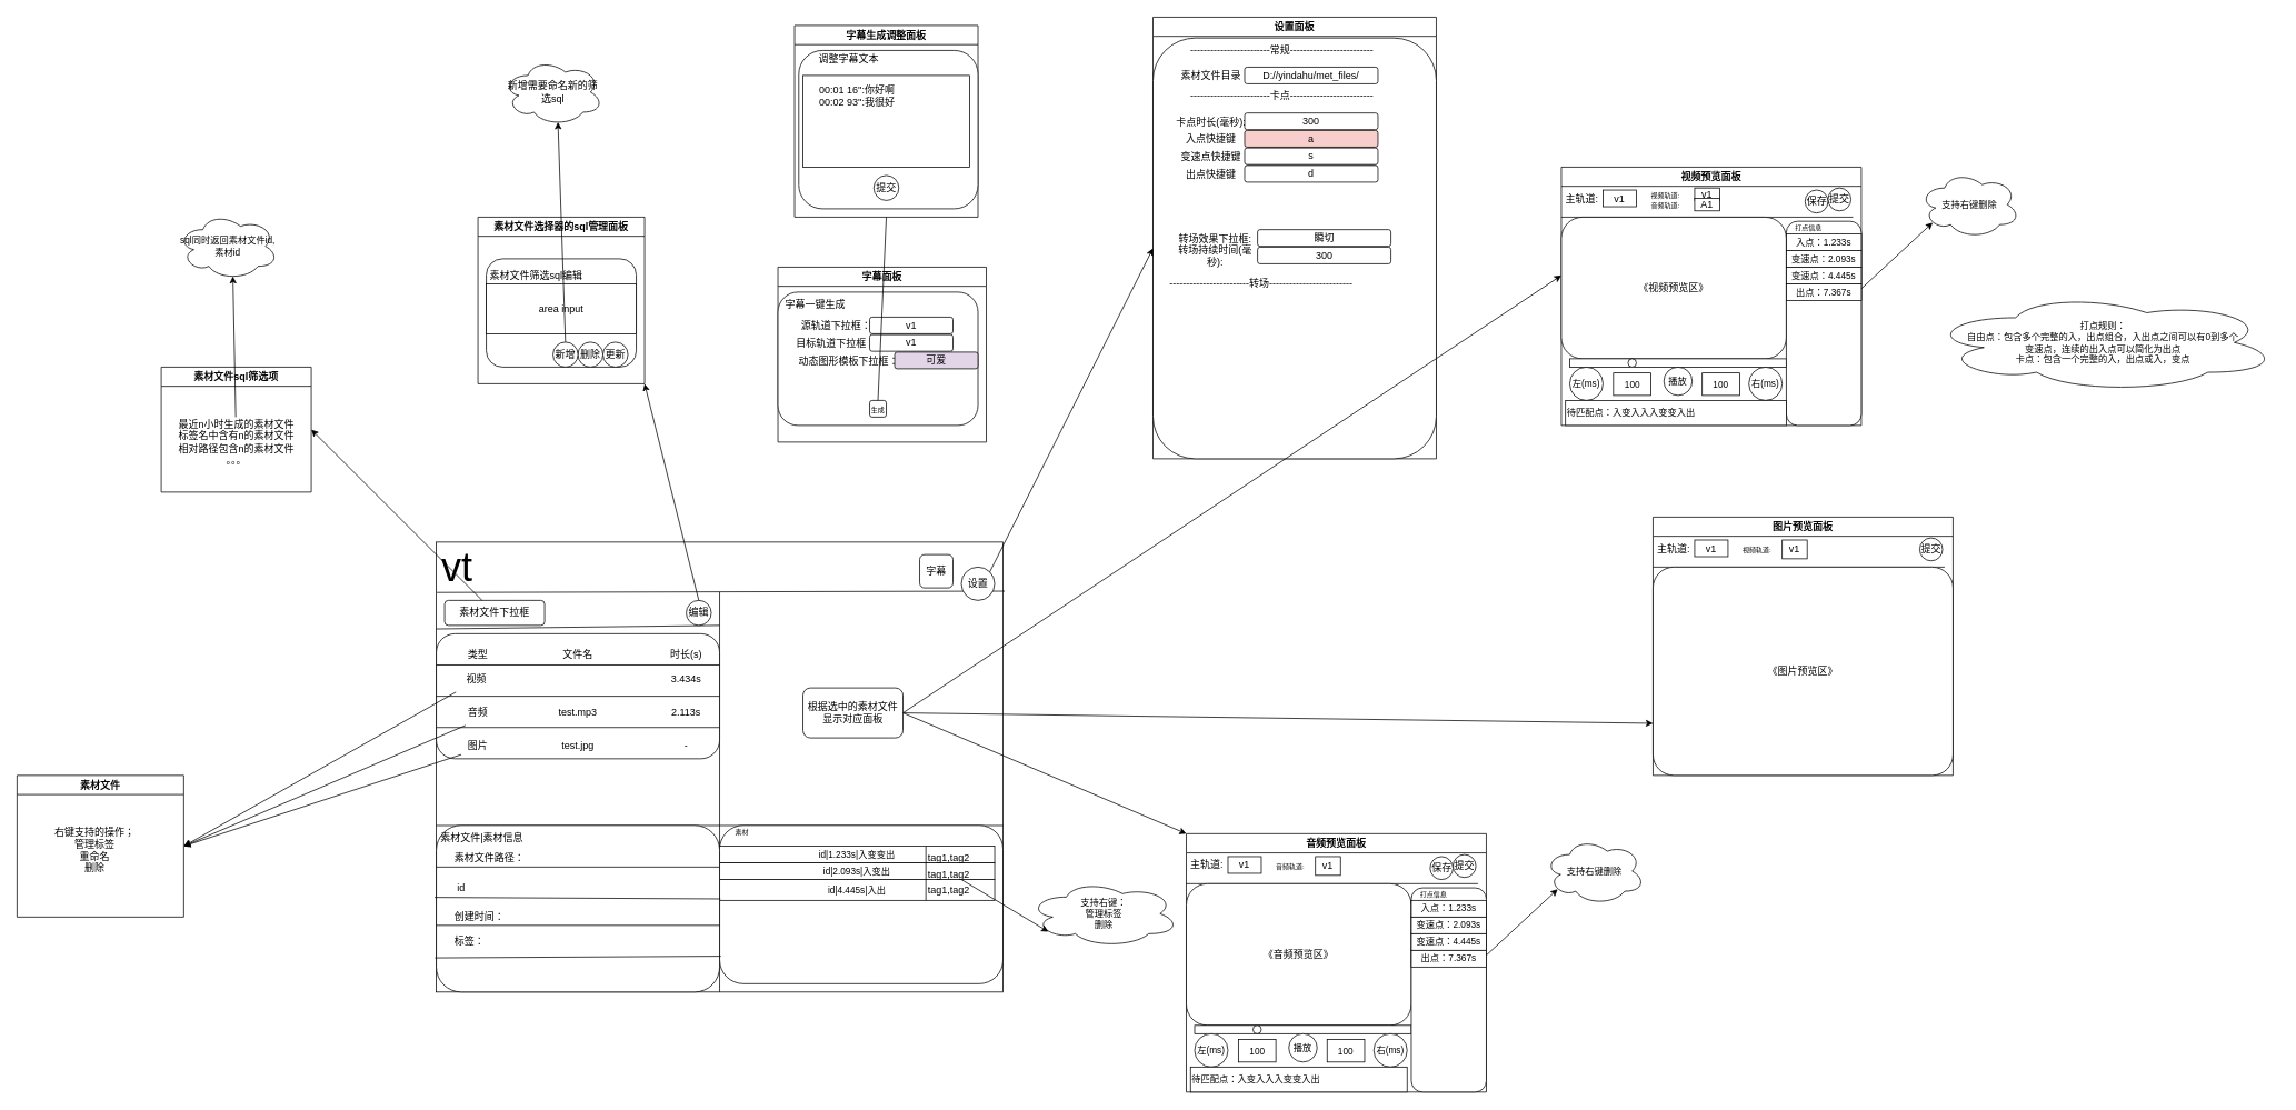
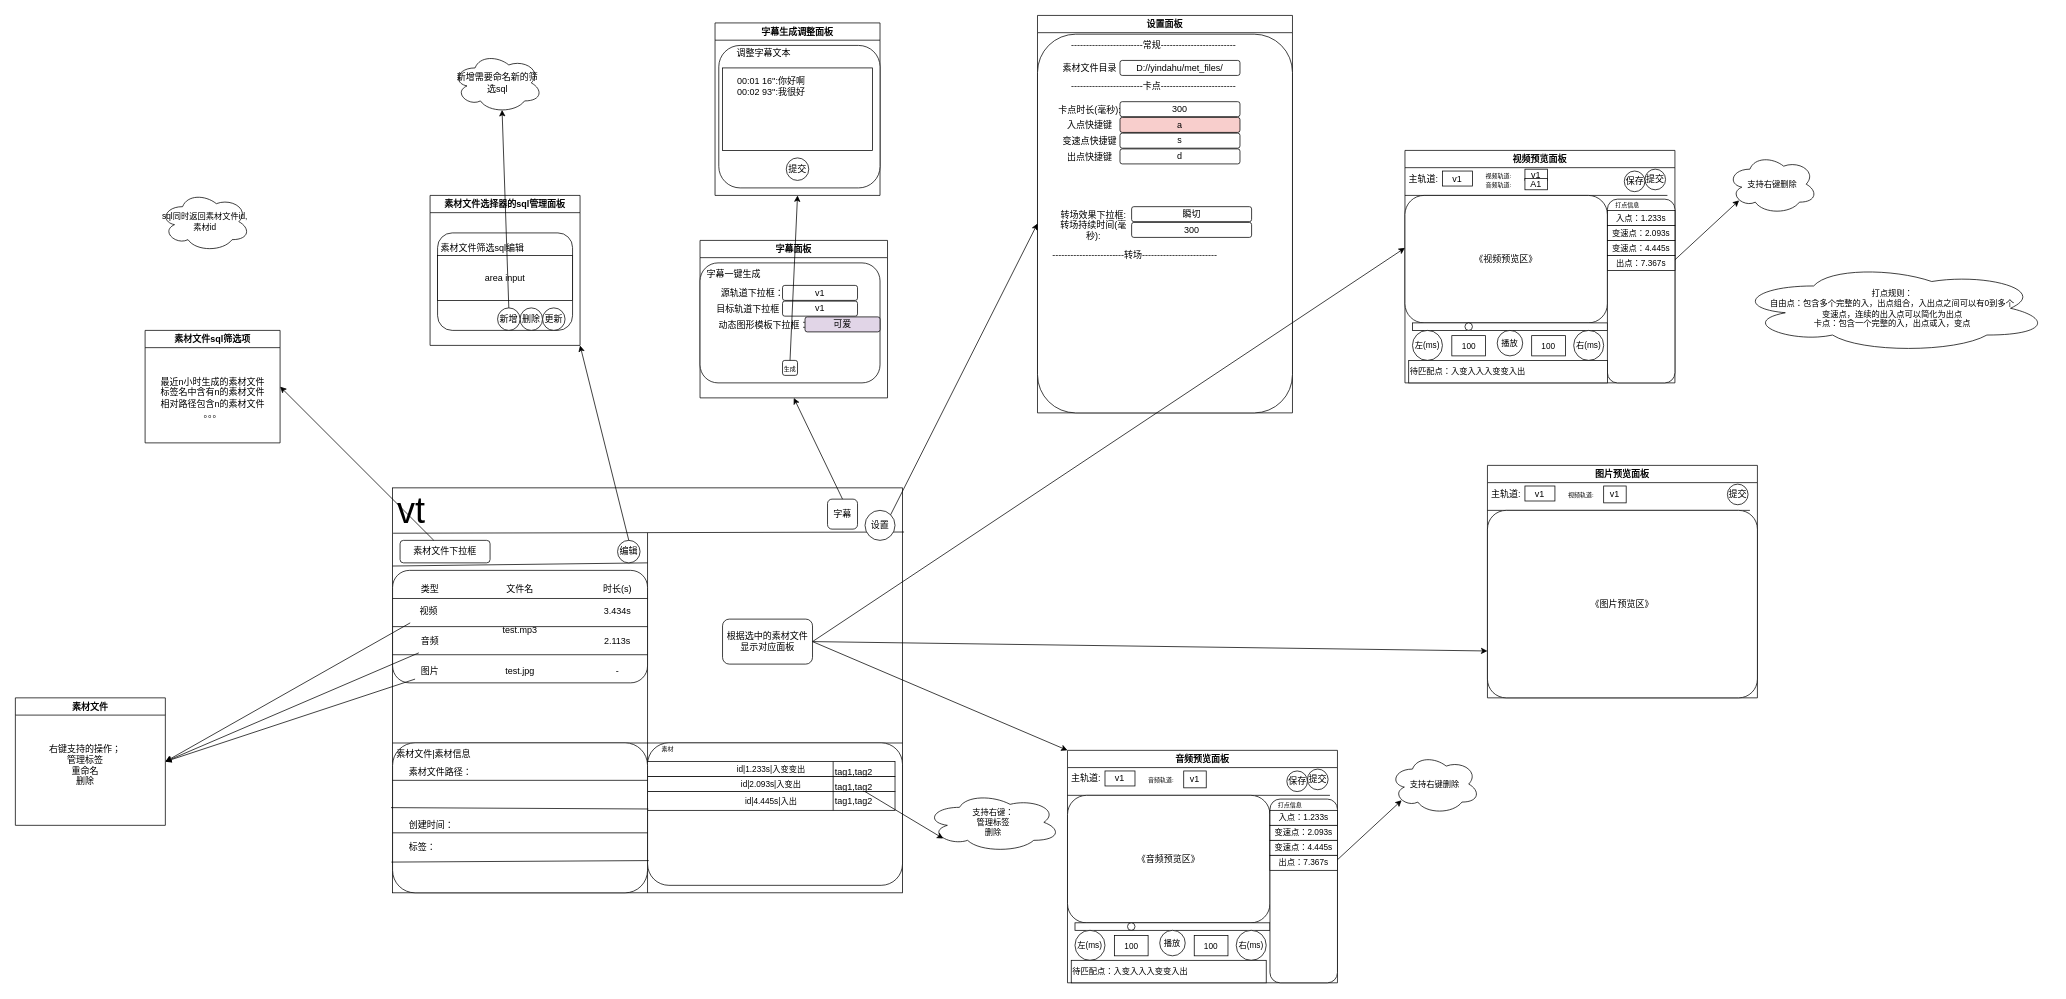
- <mxCell id="62" value="" style="endArrow=none;html=1;exitX=0.5;exitY=0;exitDx=0;exitDy=0;entryX=0.5;entryY=1;entryDx=0;entryDy=0;" parent="1" source="53" target="56" edge="1"><mxGeometry width="50" height="50" relative="1" as="geometry"><mxPoint x="843" y="250" as="sourcePoint" /><mxPoint x="893" y="200" as="targetPoint" /></mxGeometry></mxCell>
+ <mxCell id="62" value="" style="endArrow=classic;html=1;exitX=0.5;exitY=0;exitDx=0;exitDy=0;entryX=0.5;entryY=1;entryDx=0;entryDy=0;" parent="1" source="53" target="56" edge="1"><mxGeometry width="50" height="50" relative="1" as="geometry"><mxPoint x="843" y="250" as="sourcePoint" /><mxPoint x="893" y="200" as="targetPoint" /></mxGeometry></mxCell>
- <mxCell id="12" style="edgeStyle=none;html=1;fontSize=11;entryX=0.55;entryY=0.95;entryDx=0;entryDy=0;entryPerimeter=0;" parent="1" source="13" target="115" edge="1"><mxGeometry relative="1" as="geometry"><mxPoint x="273" y="370" as="targetPoint" /></mxGeometry></mxCell>
+ <mxCell id="63" value="" style="endArrow=classic;html=1;entryX=0.5;entryY=1;entryDx=0;entryDy=0;exitX=0.5;exitY=0;exitDx=0;exitDy=0;" parent="1" source="40" target="46" edge="1"><mxGeometry width="50" height="50" relative="1" as="geometry"><mxPoint x="953" y="610" as="sourcePoint" /><mxPoint x="1003" y="560" as="targetPoint" /></mxGeometry></mxCell>
- <mxCell id="35" value="test.mp3" style="text;html=1;strokeColor=none;fillColor=none;align=center;verticalAlign=middle;whiteSpace=wrap;rounded=0;" parent="1" vertex="1"><mxGeometry x="663" y="840" width="60" height="30" as="geometry" /></mxCell>
+ <mxCell id="35" value="test.mp3" style="text;html=1;strokeColor=none;fillColor=none;align=center;verticalAlign=middle;whiteSpace=wrap;rounded=0;" parent="1" vertex="1"><mxGeometry x="663" y="825" width="60" height="30" as="geometry" /></mxCell>
- <mxCell id="170" value="id" style="text;html=1;strokeColor=none;fillColor=none;align=center;verticalAlign=middle;whiteSpace=wrap;rounded=0;" parent="1" vertex="1"><mxGeometry x="523" y="1050" width="60" height="30" as="geometry" /></mxCell>
